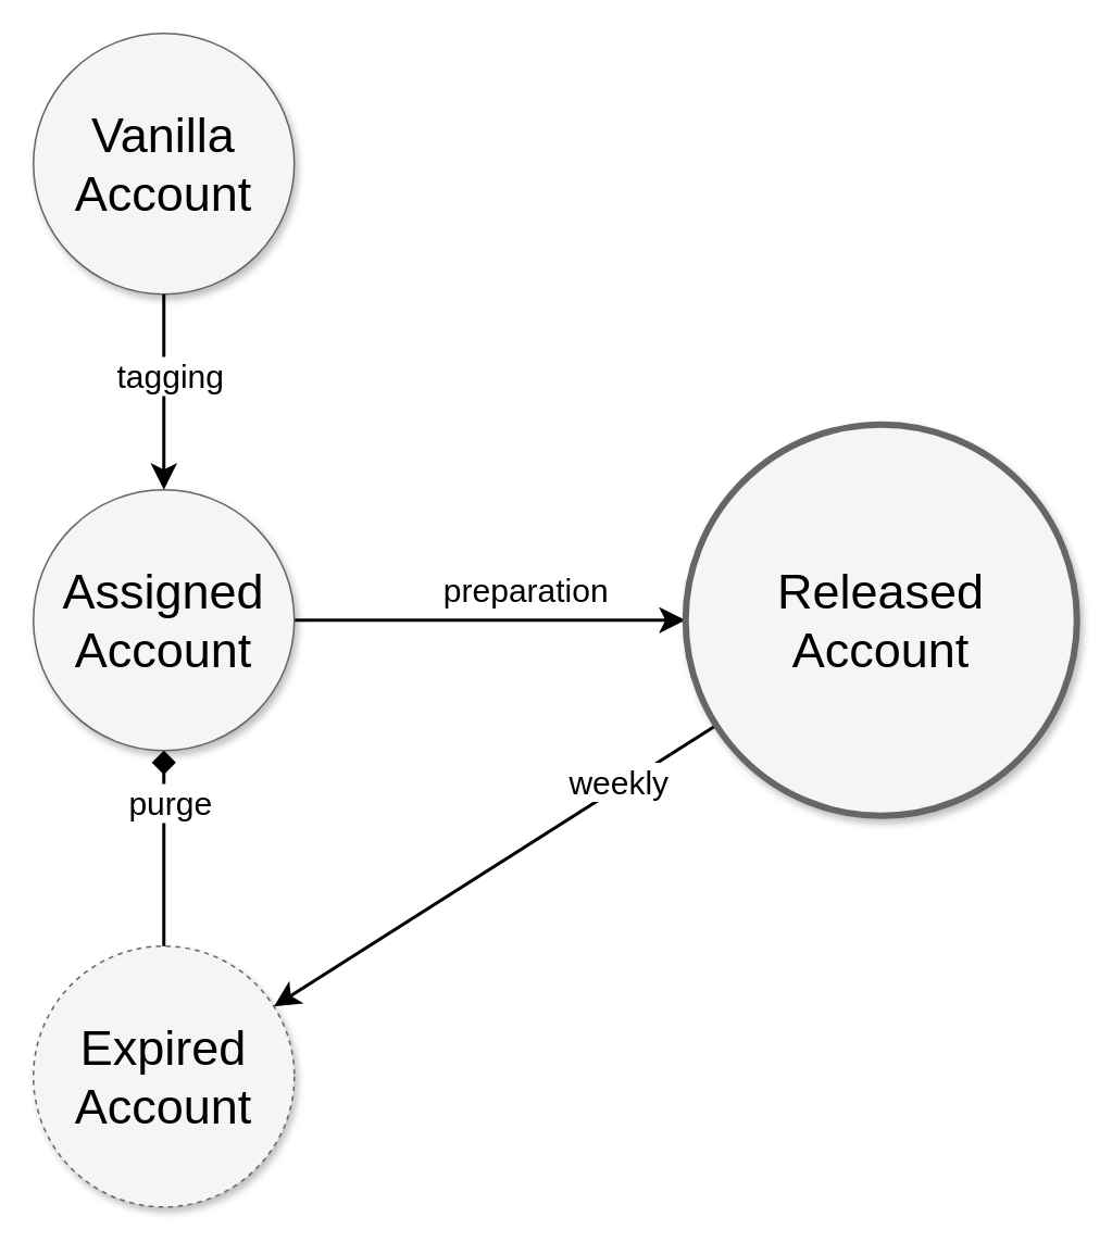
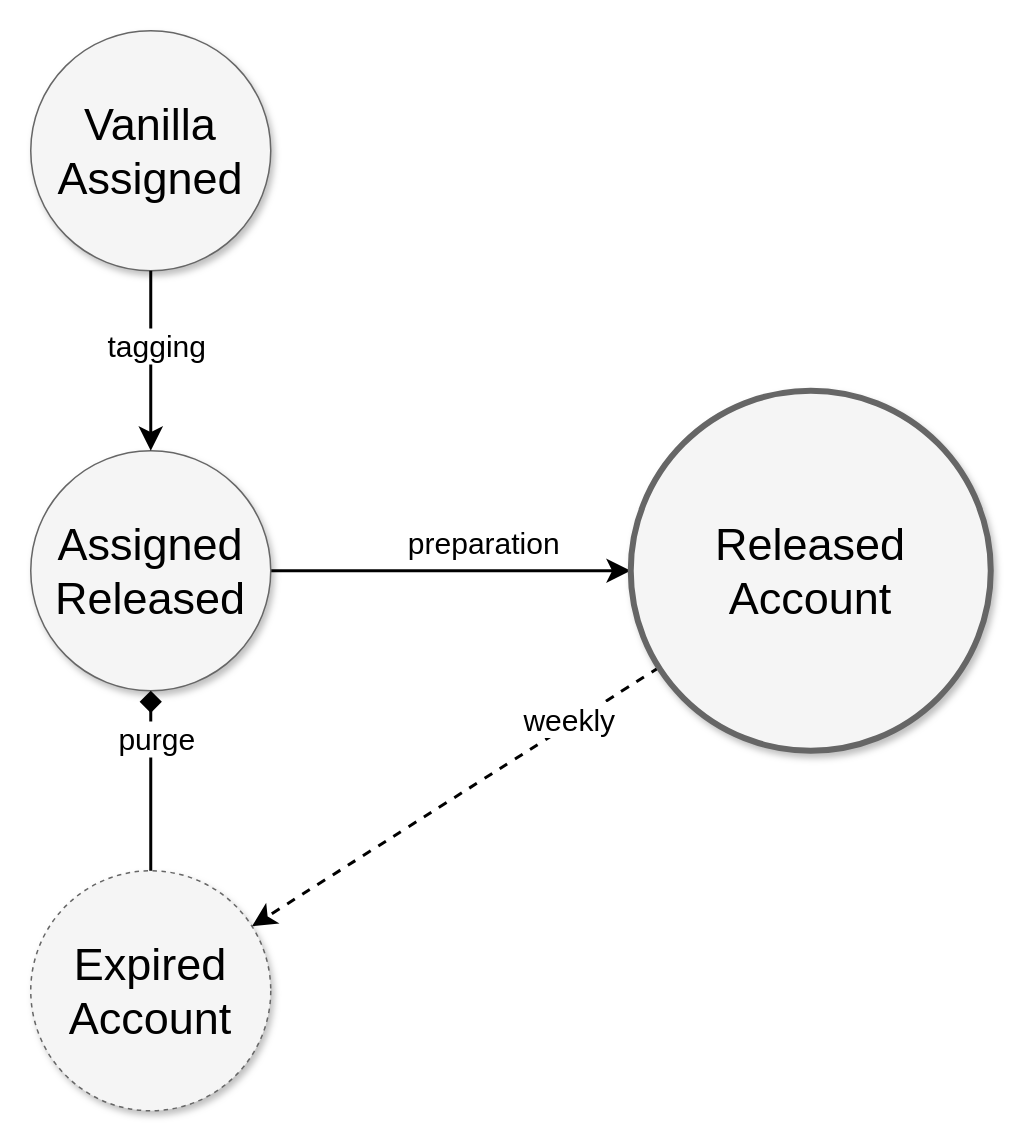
- <mxCell id="2" value="Vanilla Account" style="ellipse;whiteSpace=wrap;html=1;rounded=0;shadow=1;strokeColor=#666666;strokeWidth=1;fontSize=30;align=center;fillColor=#f5f5f5;" parent="1" vertex="1"><mxGeometry x="20" y="20" width="160" height="160" as="geometry" /></mxCell>
+ <mxCell id="2" value="Vanilla Assigned" style="ellipse;whiteSpace=wrap;html=1;rounded=0;shadow=1;strokeColor=#666666;strokeWidth=1;fontSize=30;align=center;fillColor=#f5f5f5;" parent="1" vertex="1"><mxGeometry x="20" y="20" width="160" height="160" as="geometry" /></mxCell>
- <mxCell id="5" value="Assigned Account" style="ellipse;whiteSpace=wrap;html=1;rounded=0;shadow=1;strokeColor=#666666;strokeWidth=1;fontSize=30;align=center;fillColor=#f5f5f5;" parent="1" vertex="1"><mxGeometry x="20" y="300" width="160" height="160" as="geometry" /></mxCell>
+ <mxCell id="5" value="Assigned Released" style="ellipse;whiteSpace=wrap;html=1;rounded=0;shadow=1;strokeColor=#666666;strokeWidth=1;fontSize=30;align=center;fillColor=#f5f5f5;" parent="1" vertex="1"><mxGeometry x="20" y="300" width="160" height="160" as="geometry" /></mxCell>
- <mxCell id="7" style="edgeStyle=none;curved=1;html=1;startSize=10;endFill=1;endSize=10;strokeWidth=2;fontSize=12;" parent="1" source="9" target="6" edge="1"><mxGeometry relative="1" as="geometry" /></mxCell>
+ <mxCell id="7" style="edgeStyle=none;curved=1;html=1;startSize=10;endFill=1;endSize=10;strokeWidth=2;fontSize=12;dashed=1;" parent="1" source="9" target="6" edge="1"><mxGeometry relative="1" as="geometry" /></mxCell>
